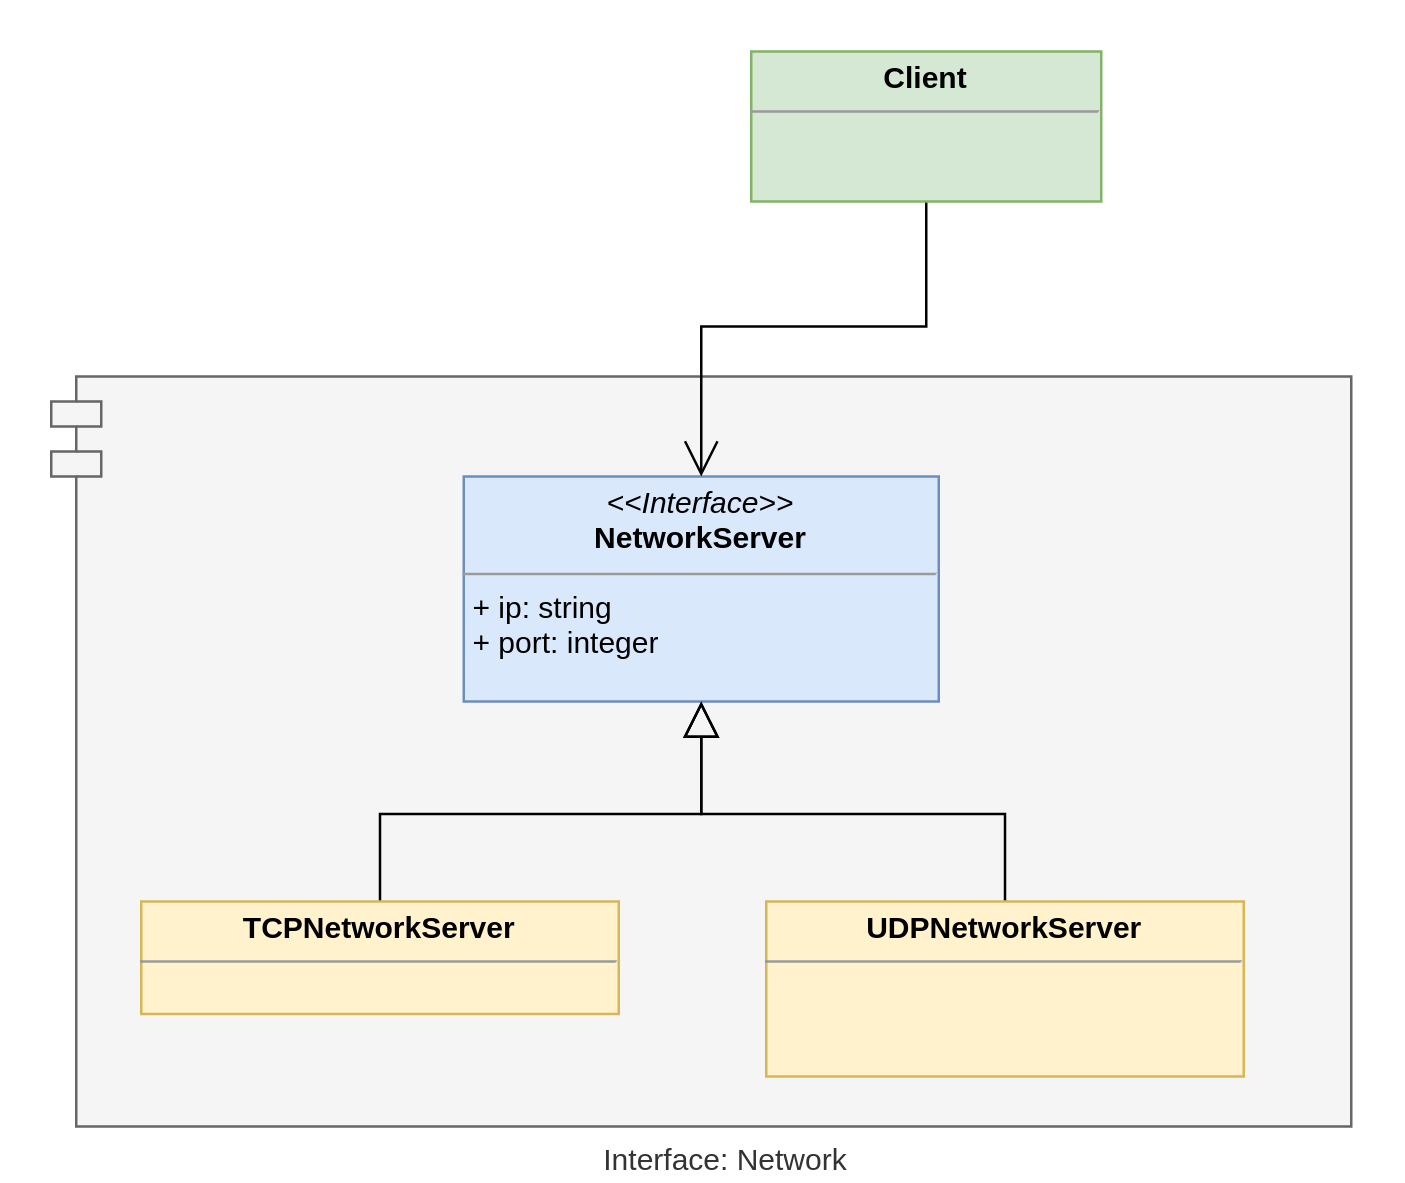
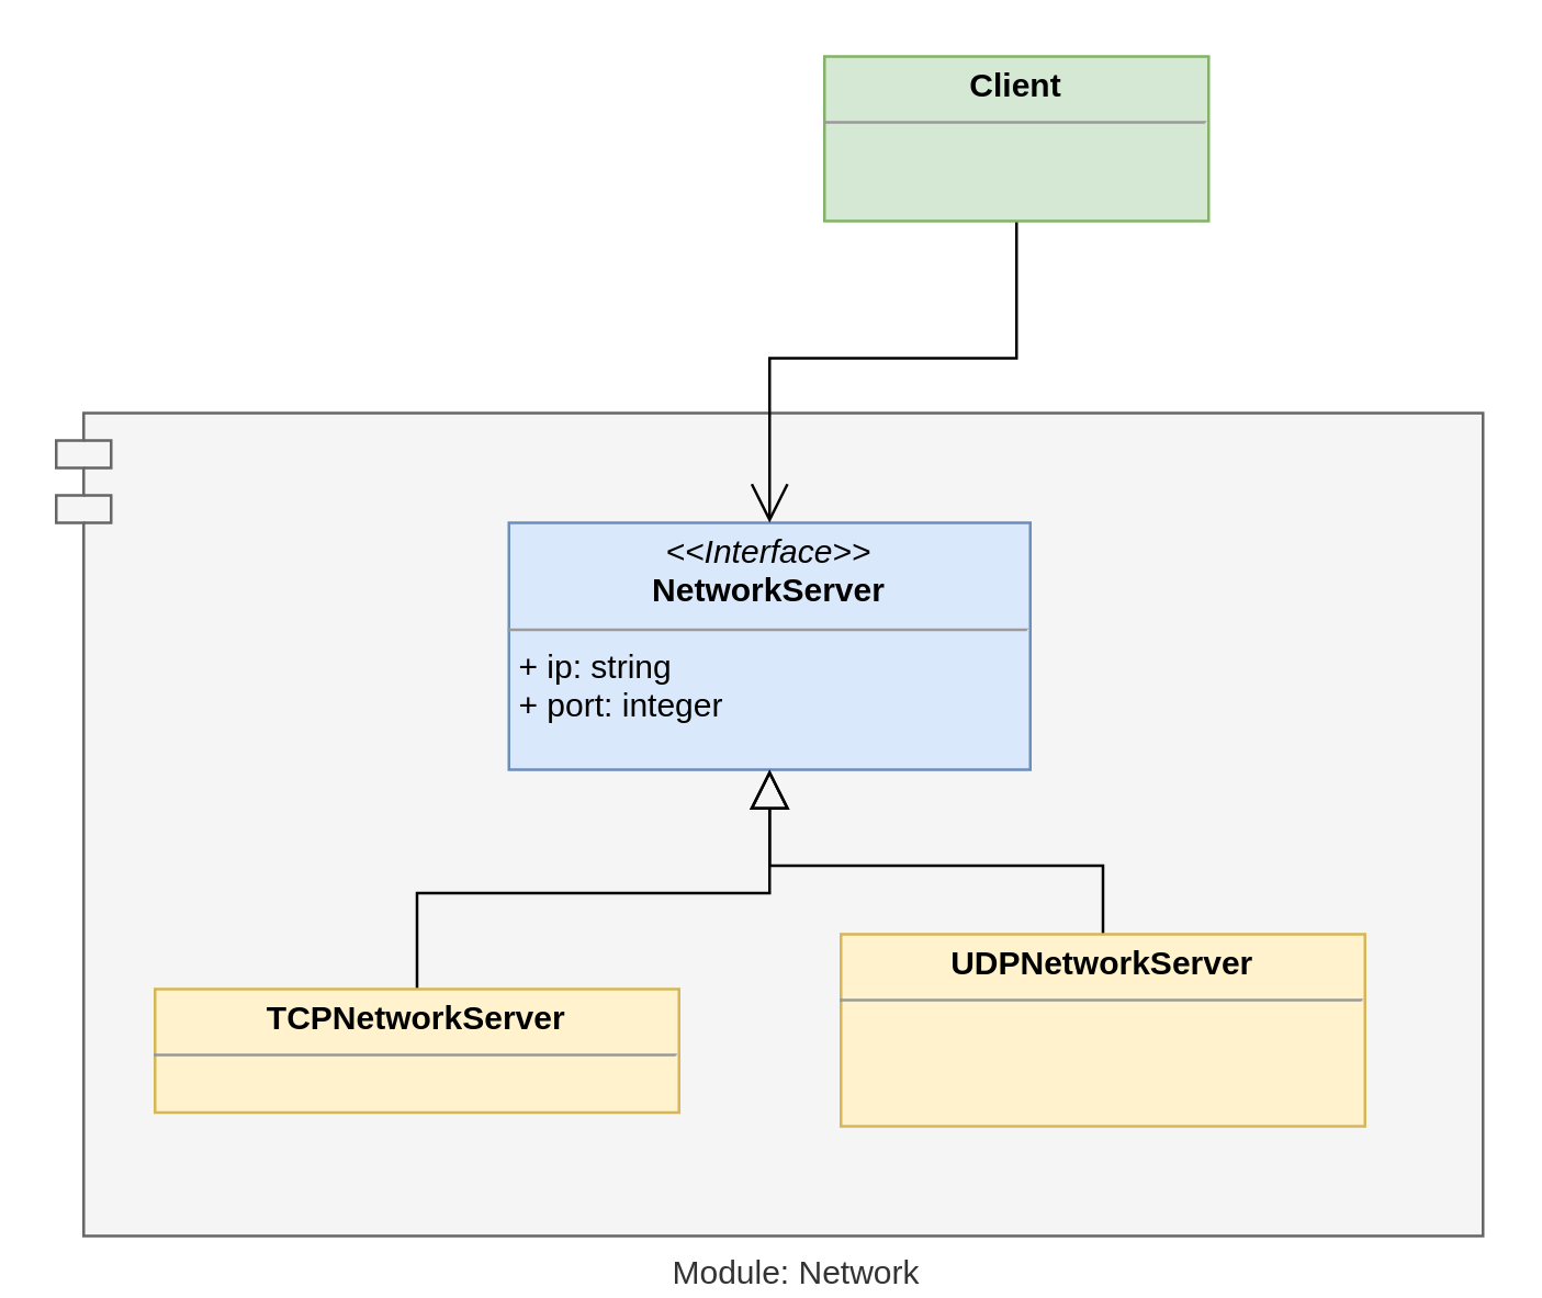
- <mxCell id="7" value="&lt;p style=&quot;margin: 0px ; margin-top: 4px ; text-align: center&quot;&gt;&lt;b&gt;UDPNetworkServer&lt;/b&gt;&lt;/p&gt;&lt;hr size=&quot;1&quot;&gt;&lt;div style=&quot;height: 2px&quot;&gt;&lt;/div&gt;" style="verticalAlign=top;align=left;overflow=fill;fontSize=12;fontFamily=Helvetica;html=1;fillColor=#fff2cc;strokeColor=#d6b656;" vertex="1" parent="1"><mxGeometry x="306" y="360" width="191" height="70" as="geometry" /></mxCell>
+ <mxCell id="7" value="&lt;p style=&quot;margin: 0px ; margin-top: 4px ; text-align: center&quot;&gt;&lt;b&gt;UDPNetworkServer&lt;/b&gt;&lt;/p&gt;&lt;hr size=&quot;1&quot;&gt;&lt;div style=&quot;height: 2px&quot;&gt;&lt;/div&gt;" style="verticalAlign=top;align=left;overflow=fill;fontSize=12;fontFamily=Helvetica;html=1;fillColor=#fff2cc;strokeColor=#d6b656;" vertex="1" parent="1"><mxGeometry x="306" y="340" width="191" height="70" as="geometry" /></mxCell>
- <mxCell id="2" value="Interface: Network" style="shape=module;align=center;spacingLeft=20;align=center;verticalAlign=top;fillColor=#f5f5f5;fontColor=#333333;strokeColor=#666666;labelPosition=center;verticalLabelPosition=bottom;" vertex="1" parent="1"><mxGeometry x="20" y="150" width="520" height="300" as="geometry" /></mxCell>
+ <mxCell id="2" value="Module: Network" style="shape=module;align=center;spacingLeft=20;align=center;verticalAlign=top;fillColor=#f5f5f5;fontColor=#333333;strokeColor=#666666;labelPosition=center;verticalLabelPosition=bottom;" vertex="1" parent="1"><mxGeometry x="20" y="150" width="520" height="300" as="geometry" /></mxCell>
